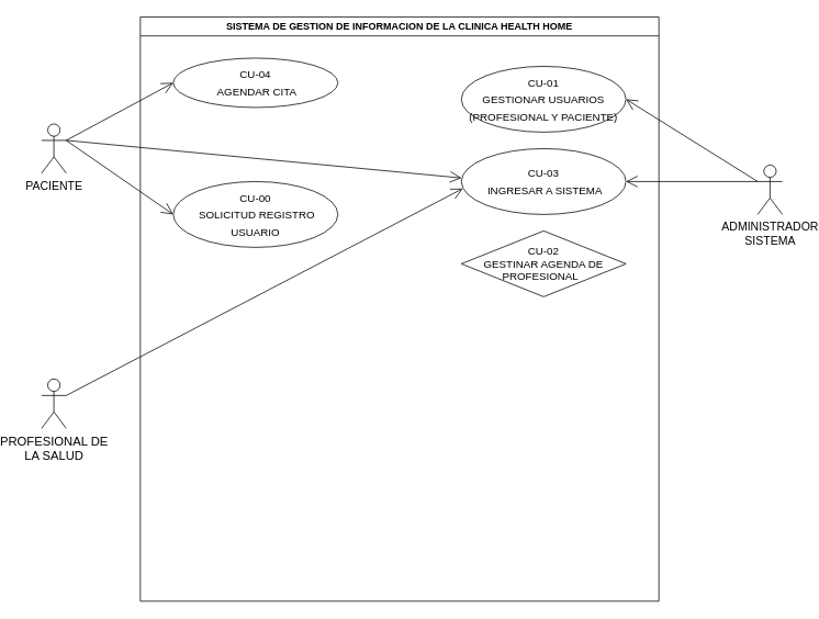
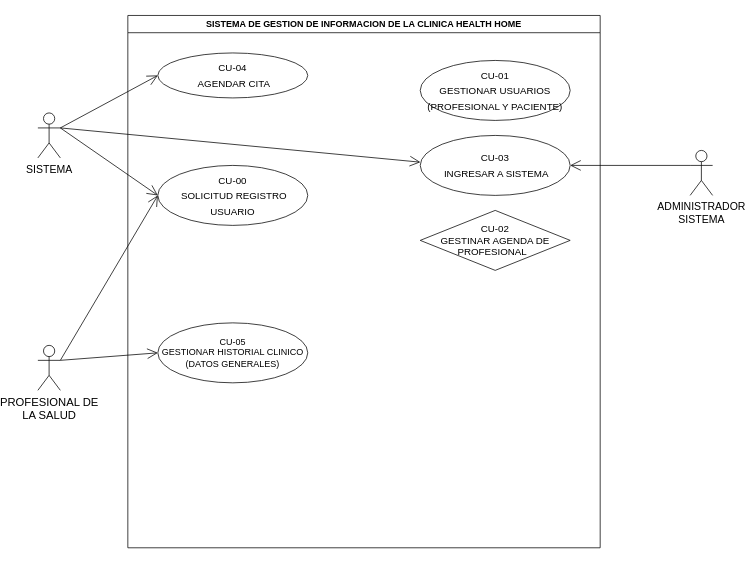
- <mxCell id="15" value="" style="endArrow=open;endFill=1;endSize=12;html=1;rounded=0;fontFamily=Helvetica;fontSize=13;entryX=1;entryY=0.5;entryDx=0;entryDy=0;exitX=0;exitY=0.333;exitDx=0;exitDy=0;exitPerimeter=0;" parent="1" source="4" target="8" edge="1"><mxGeometry width="160" relative="1" as="geometry"><mxPoint x="710" y="210" as="sourcePoint" /><mxPoint x="520" y="270" as="targetPoint" /></mxGeometry></mxCell>
- <mxCell id="2" value="PACIENTE" style="shape=umlActor;verticalLabelPosition=bottom;verticalAlign=top;html=1;outlineConnect=0;fontSize=14;" parent="1" vertex="1"><mxGeometry x="20" y="150" width="30" height="60" as="geometry" /></mxCell>
+ <mxCell id="2" value="SISTEMA" style="shape=umlActor;verticalLabelPosition=bottom;verticalAlign=top;html=1;outlineConnect=0;fontSize=14;" parent="1" vertex="1"><mxGeometry x="20" y="150" width="30" height="60" as="geometry" /></mxCell>
- <mxCell id="14" value="" style="endArrow=open;endFill=1;endSize=12;html=1;rounded=0;fontFamily=Helvetica;fontSize=13;exitX=1;exitY=0.333;exitDx=0;exitDy=0;exitPerimeter=0;entryX=0.009;entryY=0.607;entryDx=0;entryDy=0;entryPerimeter=0;" parent="1" source="3" target="6" edge="1"><mxGeometry width="160" relative="1" as="geometry"><mxPoint x="90" y="450" as="sourcePoint" /><mxPoint x="190" y="260" as="targetPoint" /></mxGeometry></mxCell>
+ <mxCell id="19" value="" style="endArrow=open;endFill=1;endSize=12;html=1;rounded=0;fontFamily=Helvetica;fontSize=13;entryX=0;entryY=0.5;entryDx=0;entryDy=0;exitX=1;exitY=0.333;exitDx=0;exitDy=0;exitPerimeter=0;" parent="1" source="3" target="12" edge="1"><mxGeometry width="160" relative="1" as="geometry"><mxPoint x="50" y="370" as="sourcePoint" /><mxPoint x="190" y="490" as="targetPoint" /></mxGeometry></mxCell>
+ <mxCell id="10" value="&lt;span style=&quot;font-size: 12px&quot;&gt;CU-05&lt;br style=&quot;font-size: 12px&quot;&gt;GESTIONAR HISTORIAL CLINICO (DATOS GENERALES)&lt;/span&gt;" style="ellipse;whiteSpace=wrap;html=1;fontSize=12;fontStyle=0;fontFamily=Helvetica;" parent="5" vertex="1"><mxGeometry x="40" y="410" width="200" height="80" as="geometry" /></mxCell>
+ <mxCell id="17" value="" style="endArrow=open;endFill=1;endSize=12;html=1;rounded=0;fontFamily=Helvetica;fontSize=13;entryX=0;entryY=0.5;entryDx=0;entryDy=0;exitX=1;exitY=0.333;exitDx=0;exitDy=0;exitPerimeter=0;" parent="1" source="3" target="10" edge="1"><mxGeometry width="160" relative="1" as="geometry"><mxPoint x="70" y="560" as="sourcePoint" /><mxPoint x="260" y="570" as="targetPoint" /></mxGeometry></mxCell>
